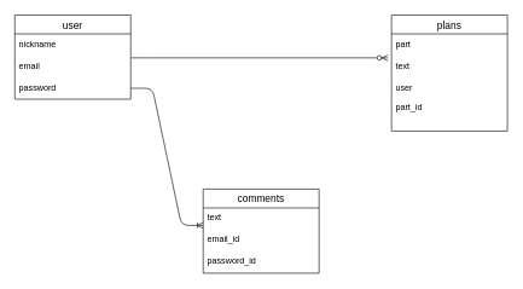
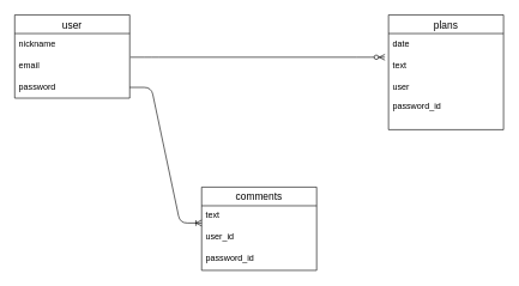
- <mxCell id="7" value="part" style="text;strokeColor=none;fillColor=none;spacingLeft=4;spacingRight=4;overflow=hidden;rotatable=0;points=[[0,0.5],[1,0.5]];portConstraint=eastwest;fontSize=12;" vertex="1" parent="6"><mxGeometry y="26" width="160" height="30" as="geometry" /></mxCell>
+ <mxCell id="7" value="date" style="text;strokeColor=none;fillColor=none;spacingLeft=4;spacingRight=4;overflow=hidden;rotatable=0;points=[[0,0.5],[1,0.5]];portConstraint=eastwest;fontSize=12;" vertex="1" parent="6"><mxGeometry y="26" width="160" height="30" as="geometry" /></mxCell>
- <mxCell id="9" value="user&#10;&#10;part_id" style="text;strokeColor=none;fillColor=none;spacingLeft=4;spacingRight=4;overflow=hidden;rotatable=0;points=[[0,0.5],[1,0.5]];portConstraint=eastwest;fontSize=12;" vertex="1" parent="6"><mxGeometry y="86" width="160" height="74" as="geometry" /></mxCell>
+ <mxCell id="9" value="user&#10;&#10;password_id" style="text;strokeColor=none;fillColor=none;spacingLeft=4;spacingRight=4;overflow=hidden;rotatable=0;points=[[0,0.5],[1,0.5]];portConstraint=eastwest;fontSize=12;" vertex="1" parent="6"><mxGeometry y="86" width="160" height="74" as="geometry" /></mxCell>
- <mxCell id="12" value="email_id" style="text;strokeColor=none;fillColor=none;spacingLeft=4;spacingRight=4;overflow=hidden;rotatable=0;points=[[0,0.5],[1,0.5]];portConstraint=eastwest;fontSize=12;" vertex="1" parent="10"><mxGeometry y="56" width="160" height="30" as="geometry" /></mxCell>
+ <mxCell id="12" value="user_id" style="text;strokeColor=none;fillColor=none;spacingLeft=4;spacingRight=4;overflow=hidden;rotatable=0;points=[[0,0.5],[1,0.5]];portConstraint=eastwest;fontSize=12;" vertex="1" parent="10"><mxGeometry y="56" width="160" height="30" as="geometry" /></mxCell>
